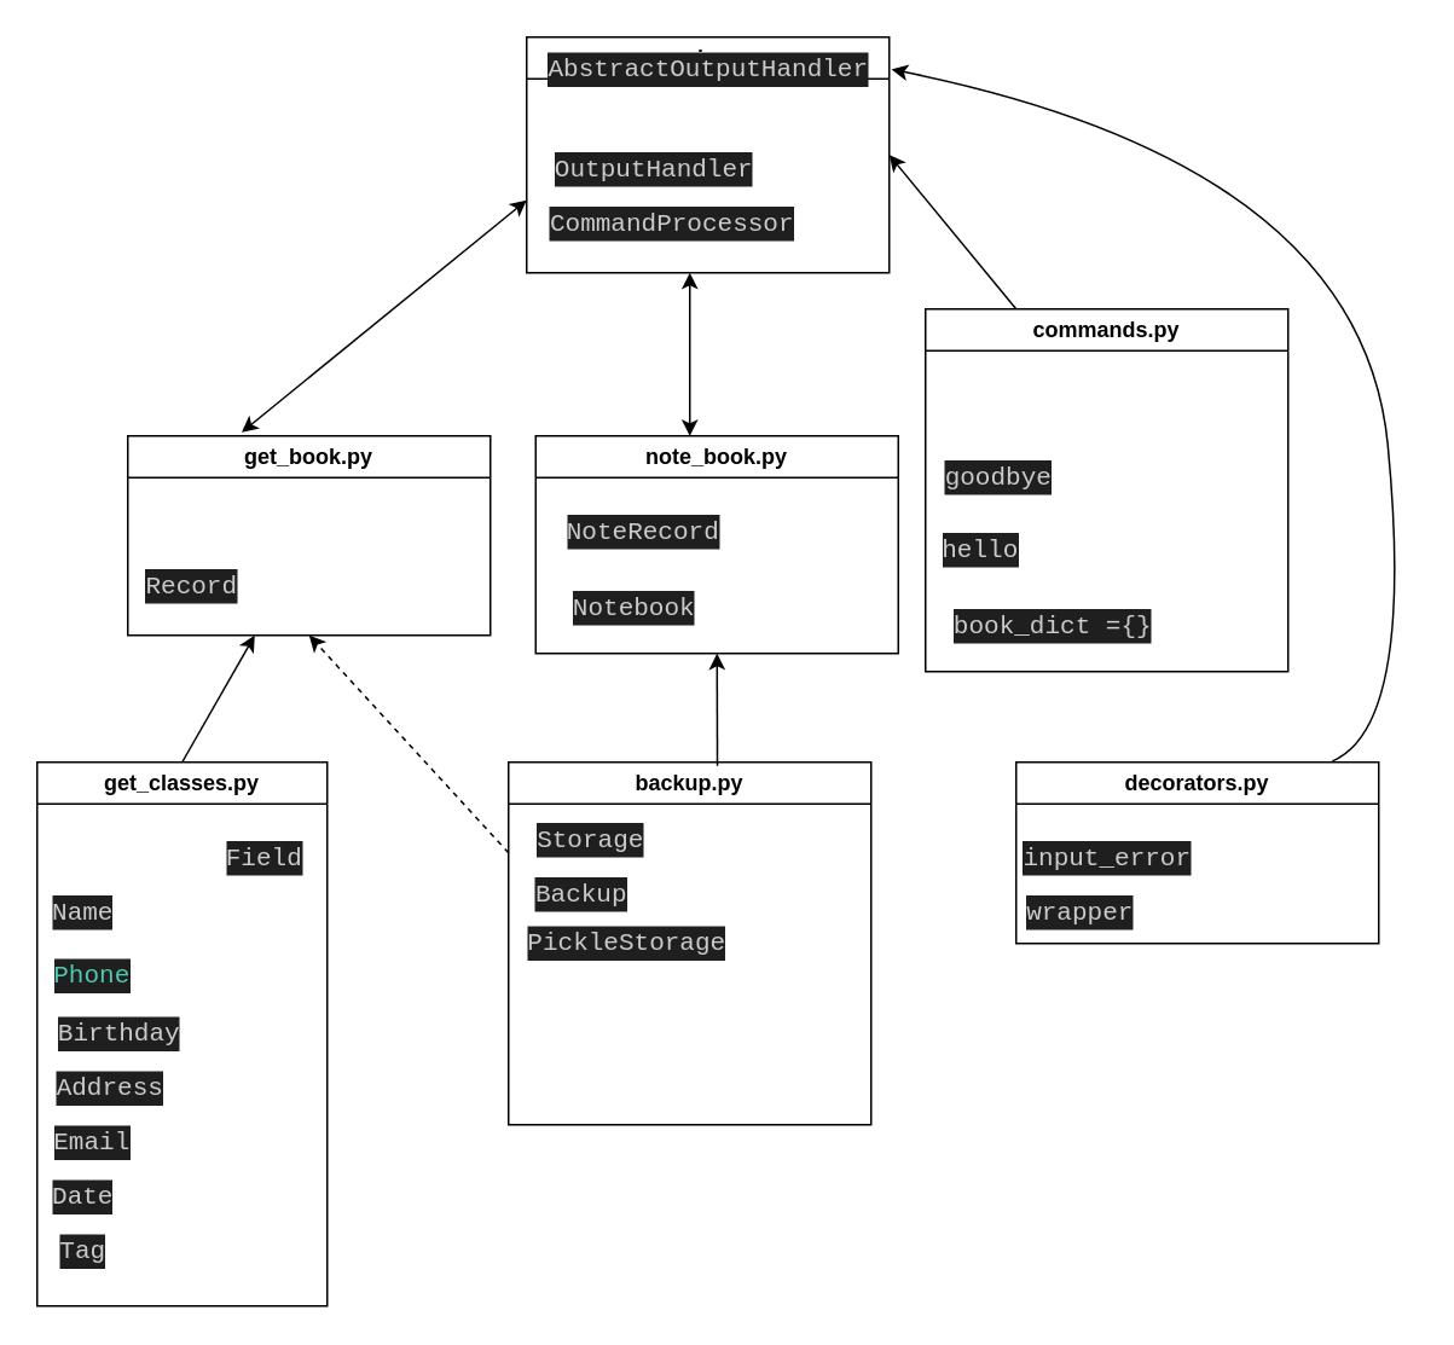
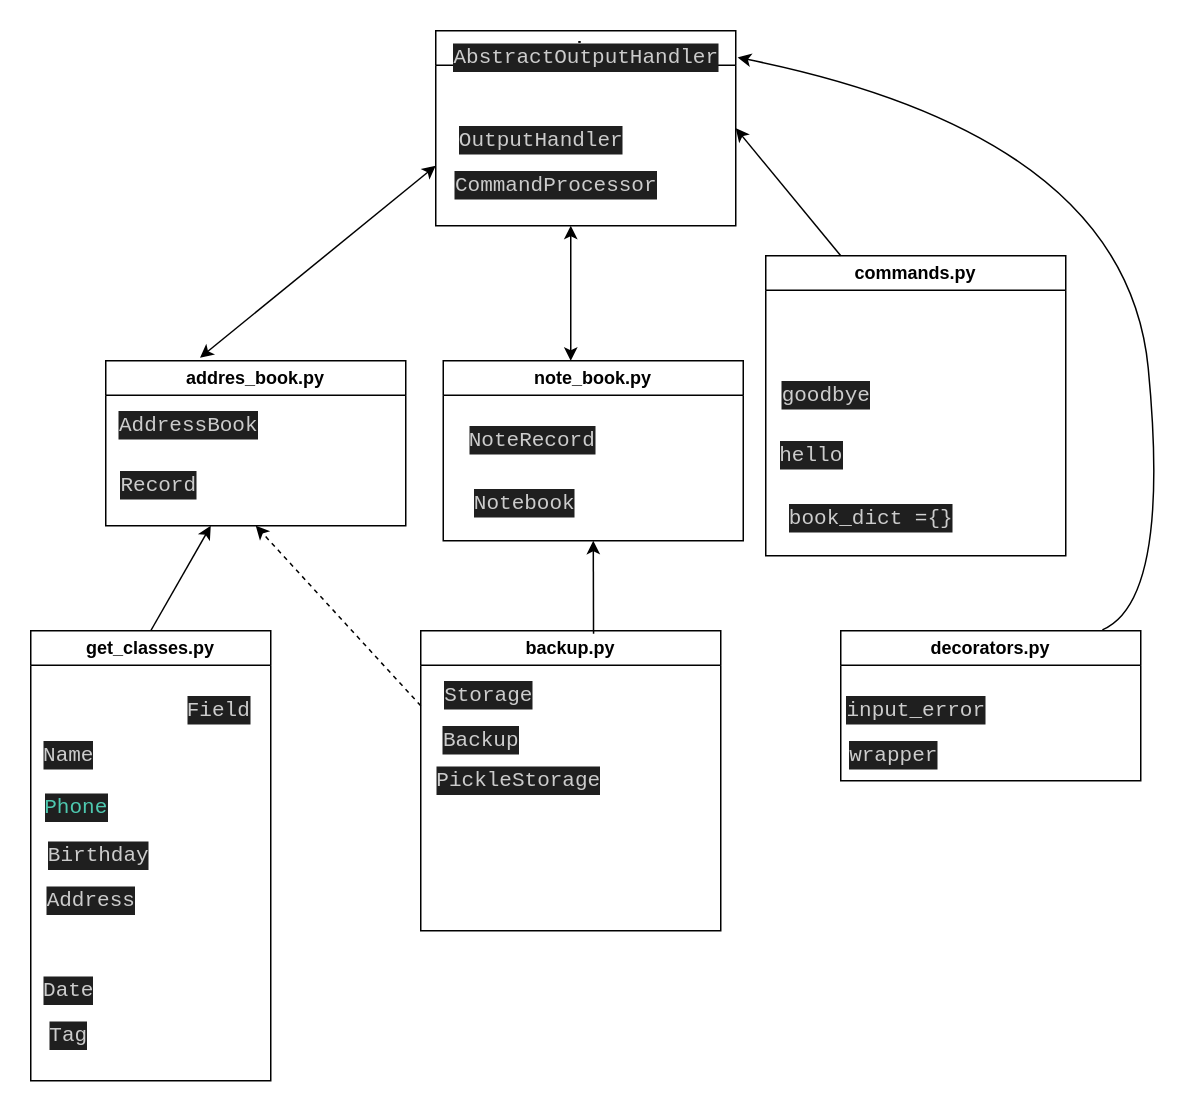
- <mxCell id="6" value="get_book.py" style="swimlane;whiteSpace=wrap;html=1;" vertex="1" parent="1"><mxGeometry x="70" y="240" width="200" height="110" as="geometry" /></mxCell>
+ <mxCell id="6" value="addres_book.py" style="swimlane;whiteSpace=wrap;html=1;" vertex="1" parent="1"><mxGeometry x="70" y="240" width="200" height="110" as="geometry" /></mxCell>
+ <mxCell id="7" value="&lt;div style=&quot;color: rgb(204, 204, 204); background-color: rgb(31, 31, 31); font-family: Consolas, &amp;quot;Courier New&amp;quot;, monospace; font-size: 14px; line-height: 19px;&quot;&gt;AddressBook&lt;/div&gt;" style="text;html=1;align=center;verticalAlign=middle;resizable=0;points=[];autosize=1;strokeColor=none;fillColor=none;" vertex="1" parent="6"><mxGeometry y="28" width="110" height="30" as="geometry" /></mxCell>
- <mxCell id="35" value="&lt;div style=&quot;color: rgb(204, 204, 204); background-color: rgb(31, 31, 31); font-family: Consolas, &amp;quot;Courier New&amp;quot;, monospace; font-size: 14px; line-height: 19px;&quot;&gt;Email&lt;/div&gt;" style="text;html=1;align=center;verticalAlign=middle;resizable=0;points=[];autosize=1;strokeColor=none;fillColor=none;" vertex="1" parent="29"><mxGeometry y="195" width="60" height="30" as="geometry" /></mxCell>
